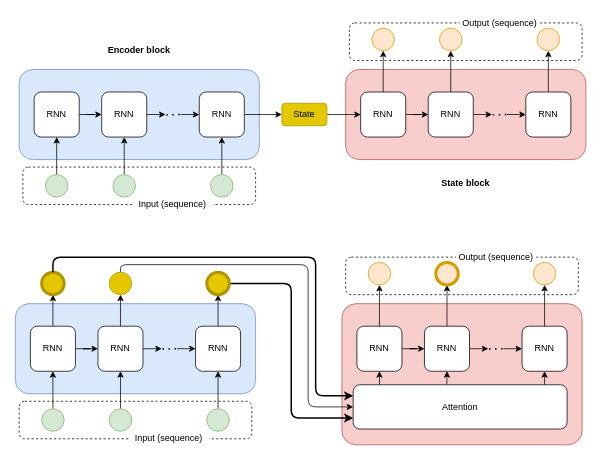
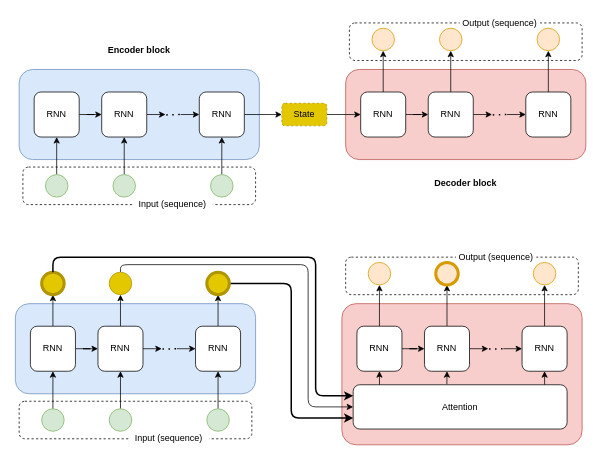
- <mxCell id="23" value="State" style="rounded=1;whiteSpace=wrap;html=1;fillColor=#e3c800;strokeColor=#B09500;fontColor=#000000;" parent="1" vertex="1"><mxGeometry x="375" y="137" width="60" height="30" as="geometry" /></mxCell>
+ <mxCell id="23" value="State" style="rounded=1;whiteSpace=wrap;html=1;fillColor=#e3c800;strokeColor=#B09500;fontColor=#000000;dashed=1;" parent="1" vertex="1"><mxGeometry x="375" y="137" width="60" height="30" as="geometry" /></mxCell>
- <mxCell id="27" value="State block" style="text;html=1;align=center;verticalAlign=middle;whiteSpace=wrap;rounded=0;fontStyle=1" parent="1" vertex="1"><mxGeometry x="570" y="229" width="100" height="30" as="geometry" /></mxCell>
+ <mxCell id="27" value="Decoder block" style="text;html=1;align=center;verticalAlign=middle;whiteSpace=wrap;rounded=0;fontStyle=1" parent="1" vertex="1"><mxGeometry x="570" y="229" width="100" height="30" as="geometry" /></mxCell>
